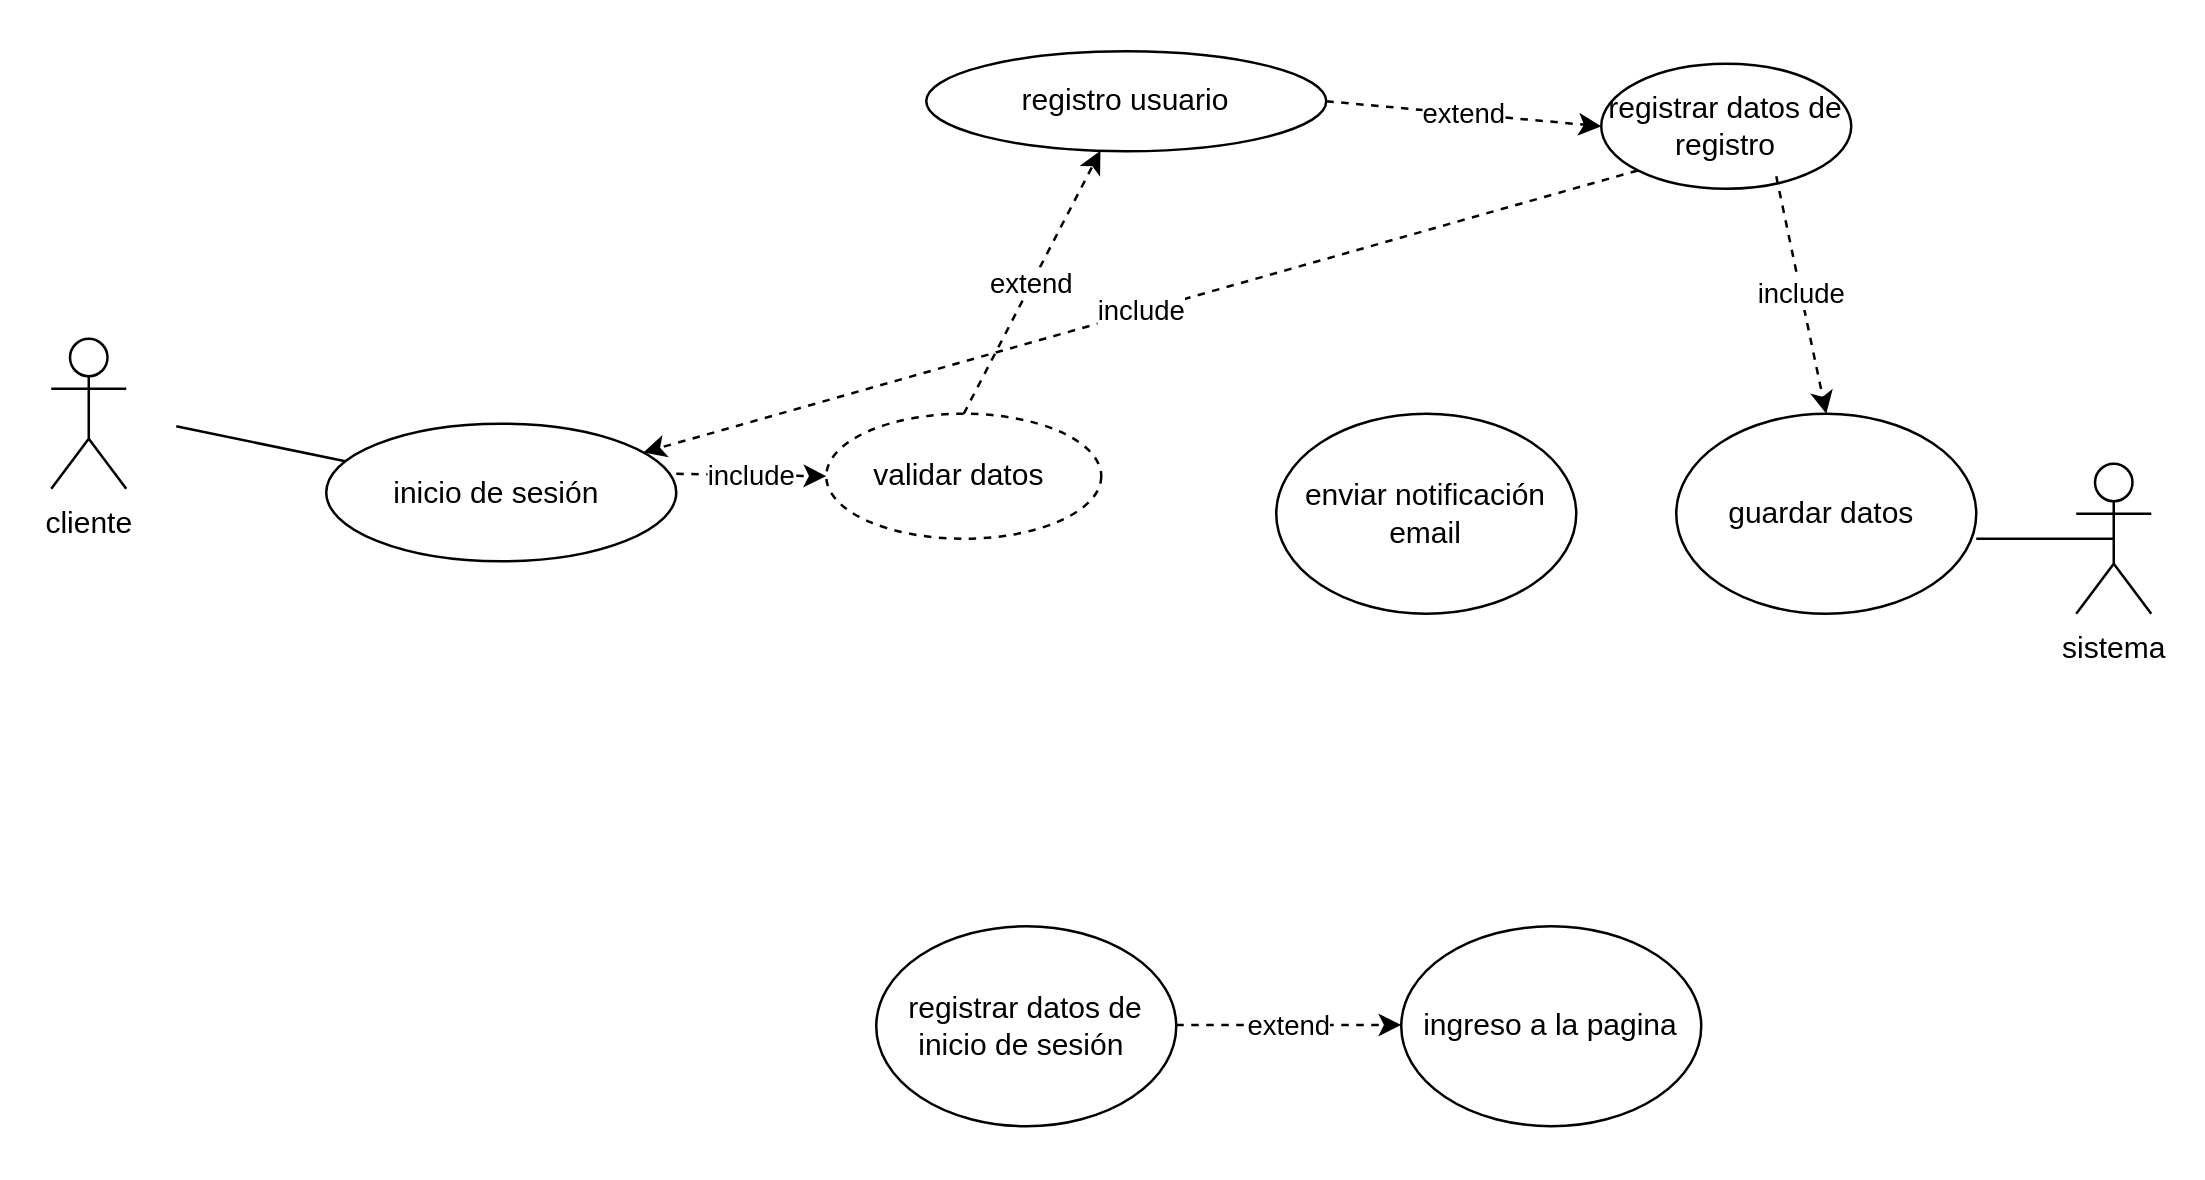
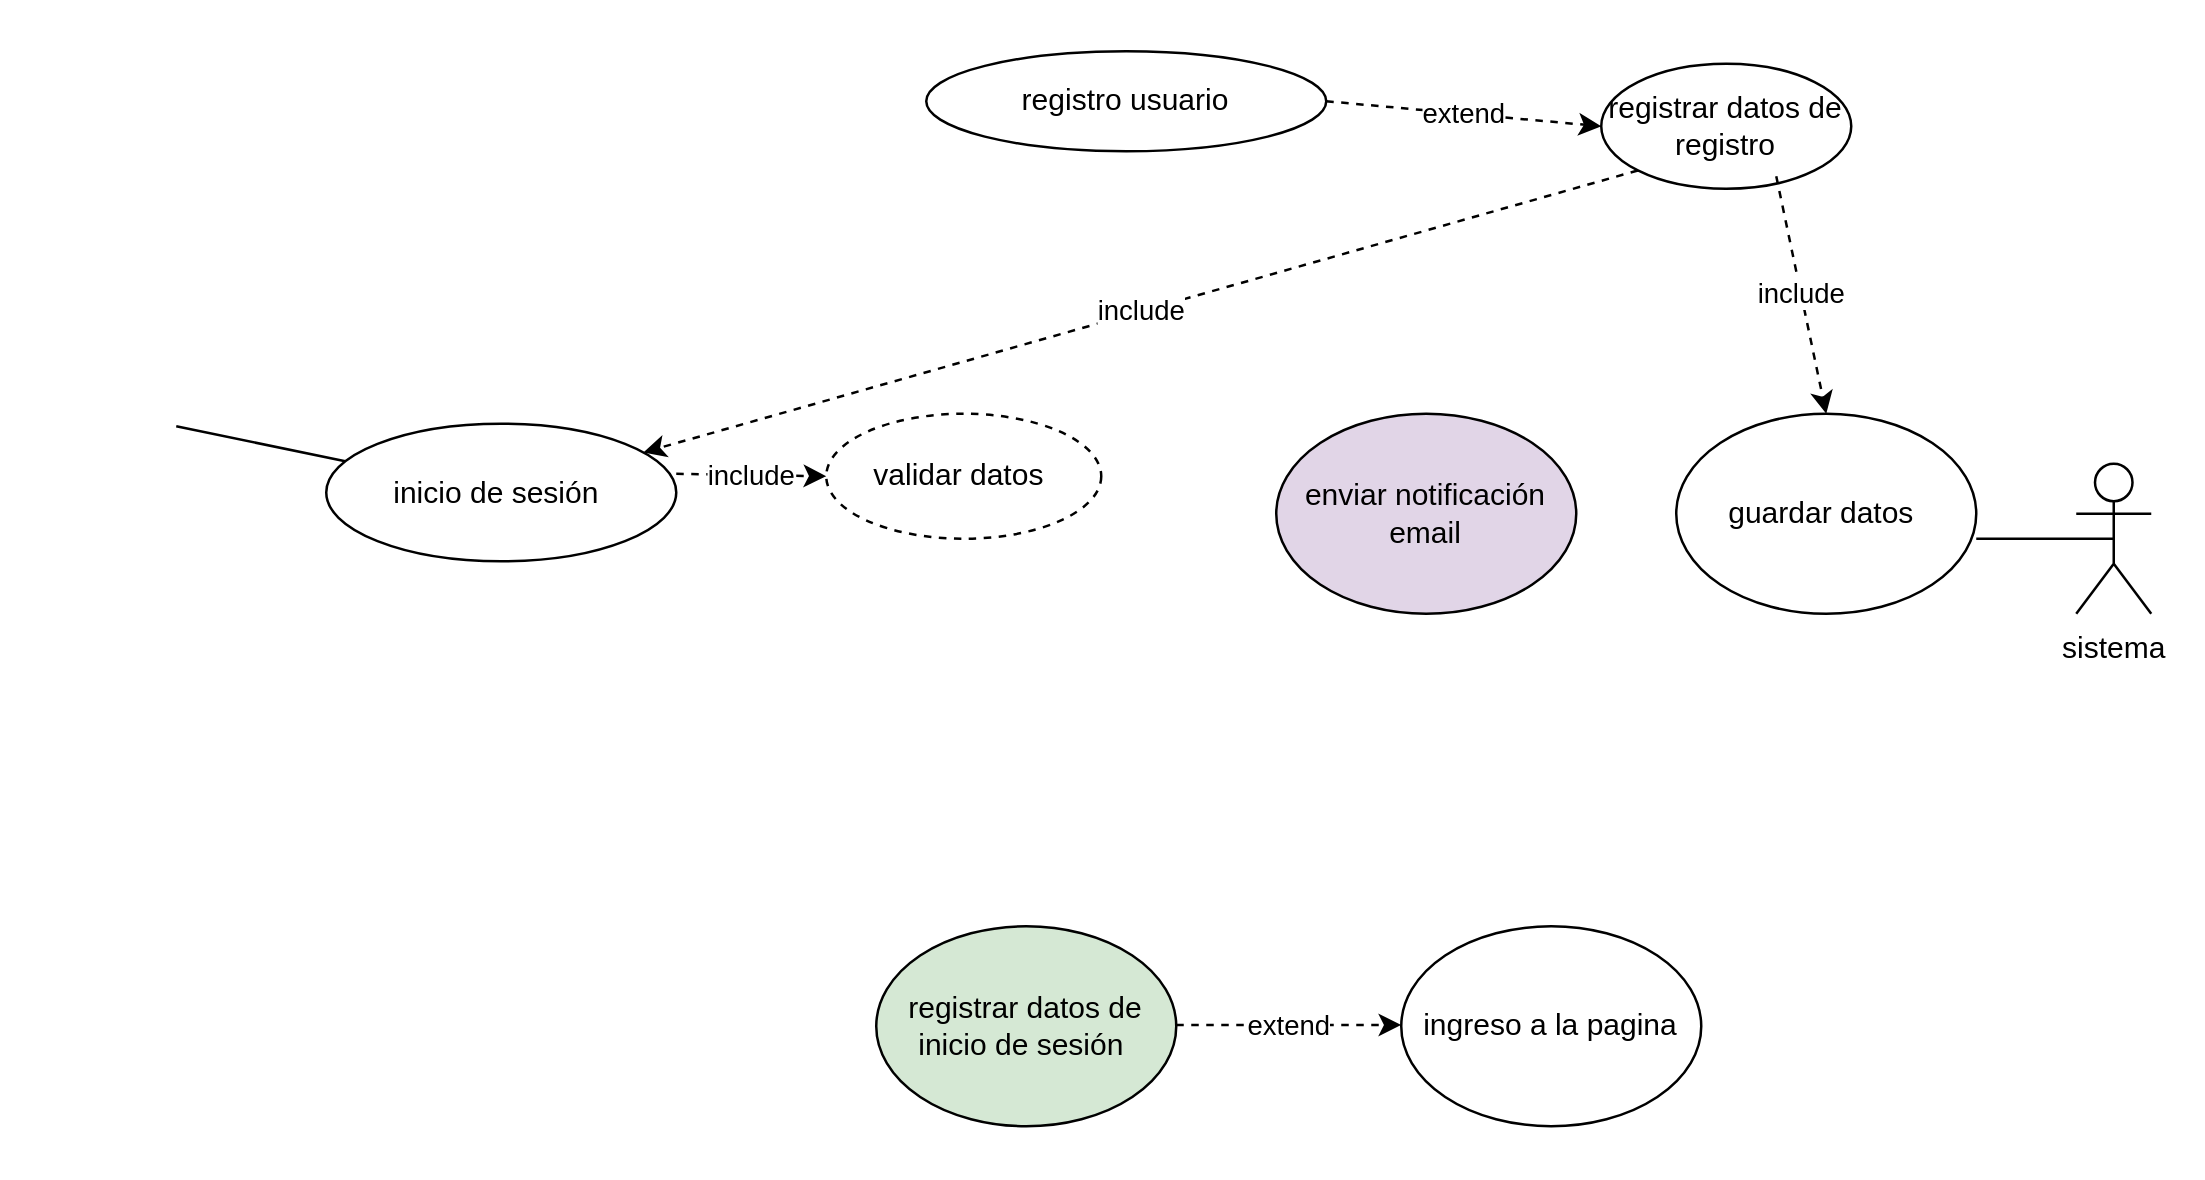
- <mxCell id="18" value="extend" style="endArrow=classic;html=1;rounded=0;dashed=1;strokeColor=default;align=center;verticalAlign=middle;fontFamily=Helvetica;fontSize=11;fontColor=default;labelBackgroundColor=default;exitX=0.5;exitY=0;exitDx=0;exitDy=0;" edge="1" parent="1" source="5" target="3"><mxGeometry width="50" height="50" relative="1" as="geometry"><mxPoint x="390" y="164" as="sourcePoint" /><mxPoint x="500" y="164" as="targetPoint" /></mxGeometry></mxCell>
- <mxCell id="2" value="cliente" style="shape=umlActor;verticalLabelPosition=bottom;verticalAlign=top;html=1;outlineConnect=0;" parent="1" vertex="1"><mxGeometry x="20" y="135" width="30" height="60" as="geometry" /></mxCell>
- <mxCell id="15" value="enviar notificación email" style="ellipse;whiteSpace=wrap;html=1;" vertex="1" parent="1"><mxGeometry x="510" y="165" width="120" height="80" as="geometry" /></mxCell>
+ <mxCell id="15" value="enviar notificación email" style="ellipse;whiteSpace=wrap;html=1;fillColor=#e1d5e7;" vertex="1" parent="1"><mxGeometry x="510" y="165" width="120" height="80" as="geometry" /></mxCell>
- <mxCell id="9" value="registrar datos de inicio de sesión&amp;nbsp;" style="ellipse;whiteSpace=wrap;html=1;" parent="1" vertex="1"><mxGeometry x="350" y="370" width="120" height="80" as="geometry" /></mxCell>
+ <mxCell id="9" value="registrar datos de inicio de sesión&amp;nbsp;" style="ellipse;whiteSpace=wrap;html=1;fillColor=#d5e8d4;" parent="1" vertex="1"><mxGeometry x="350" y="370" width="120" height="80" as="geometry" /></mxCell>
